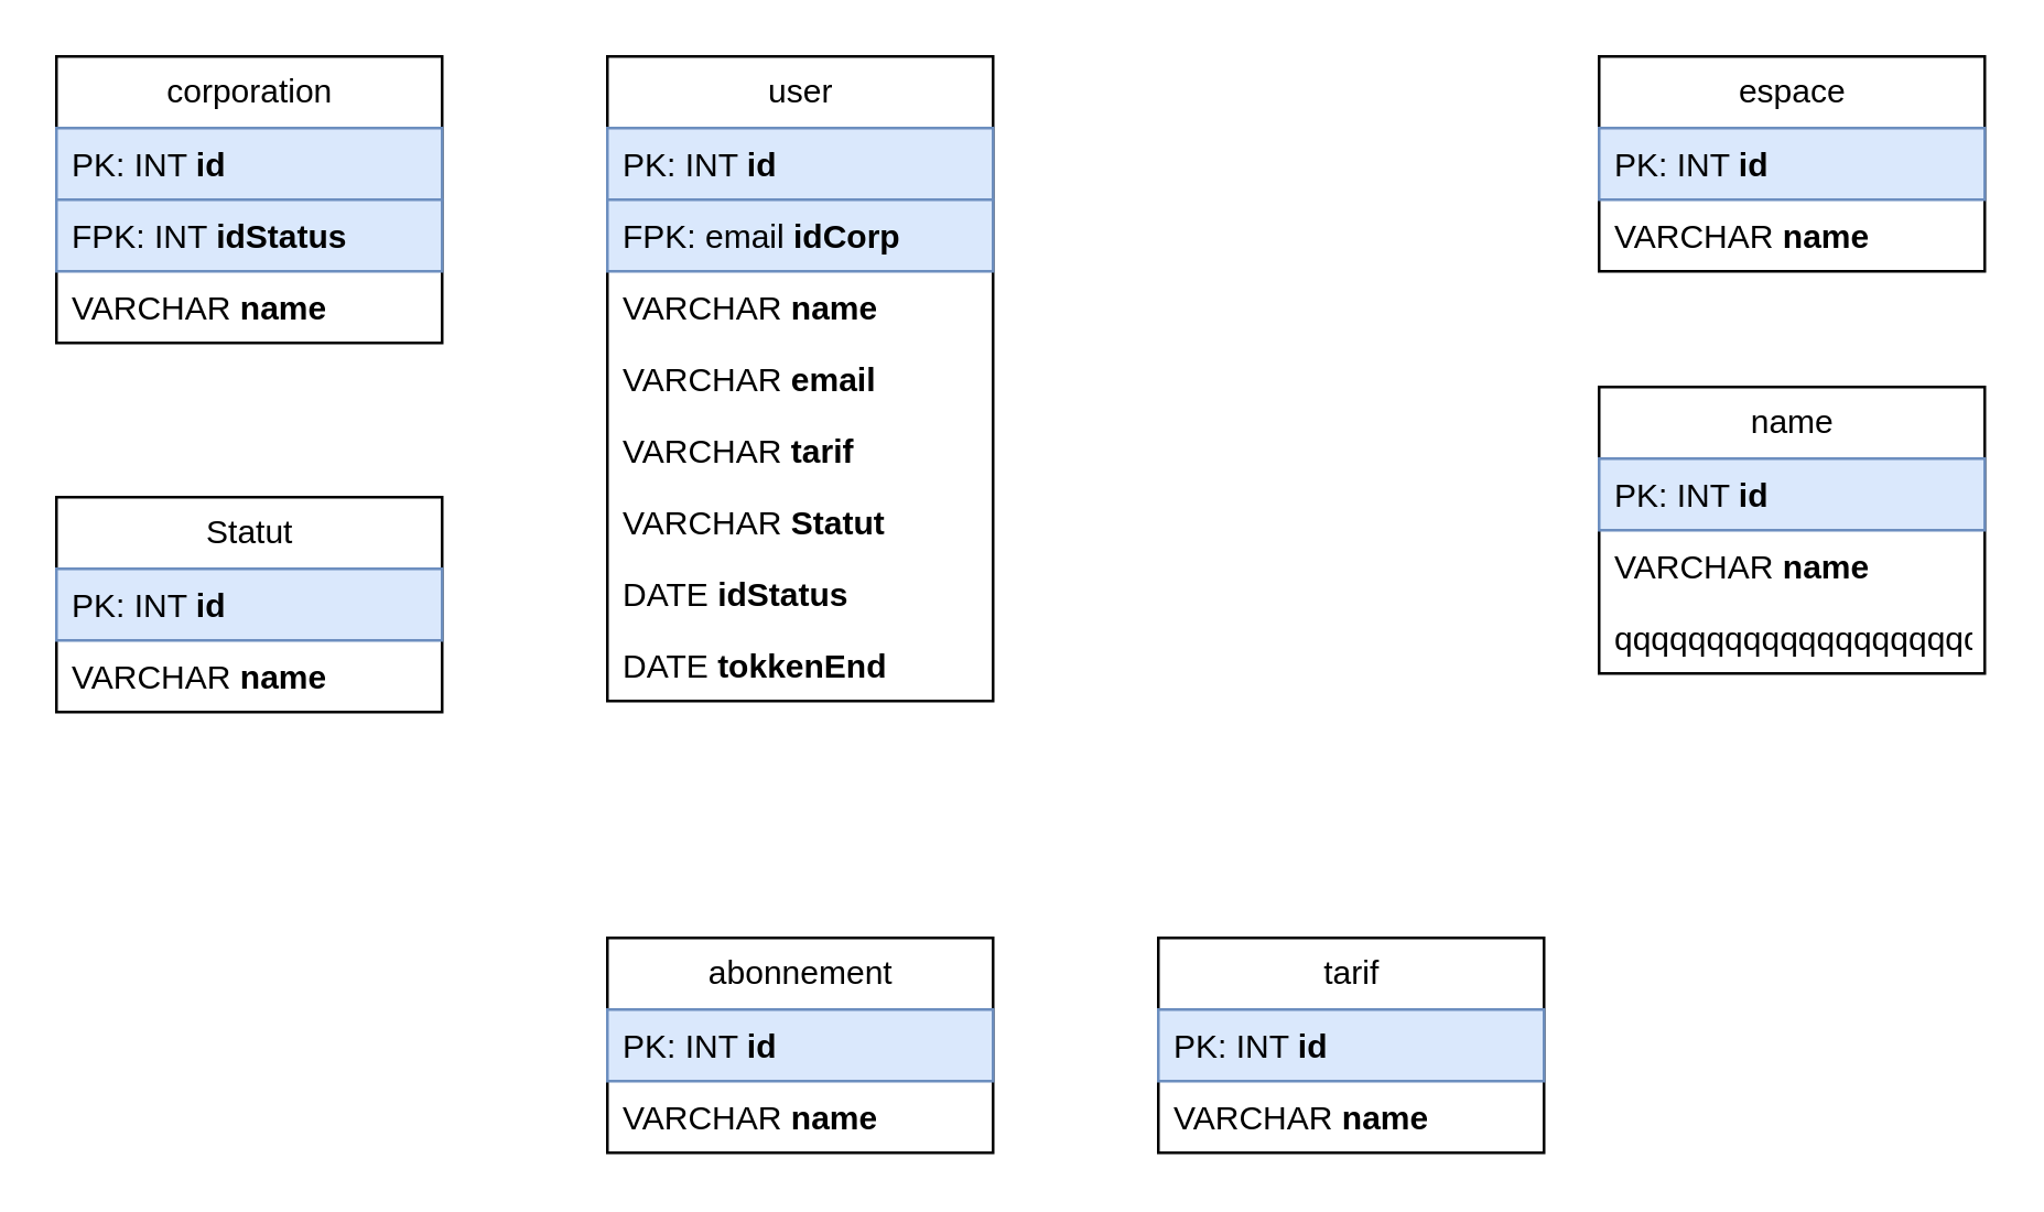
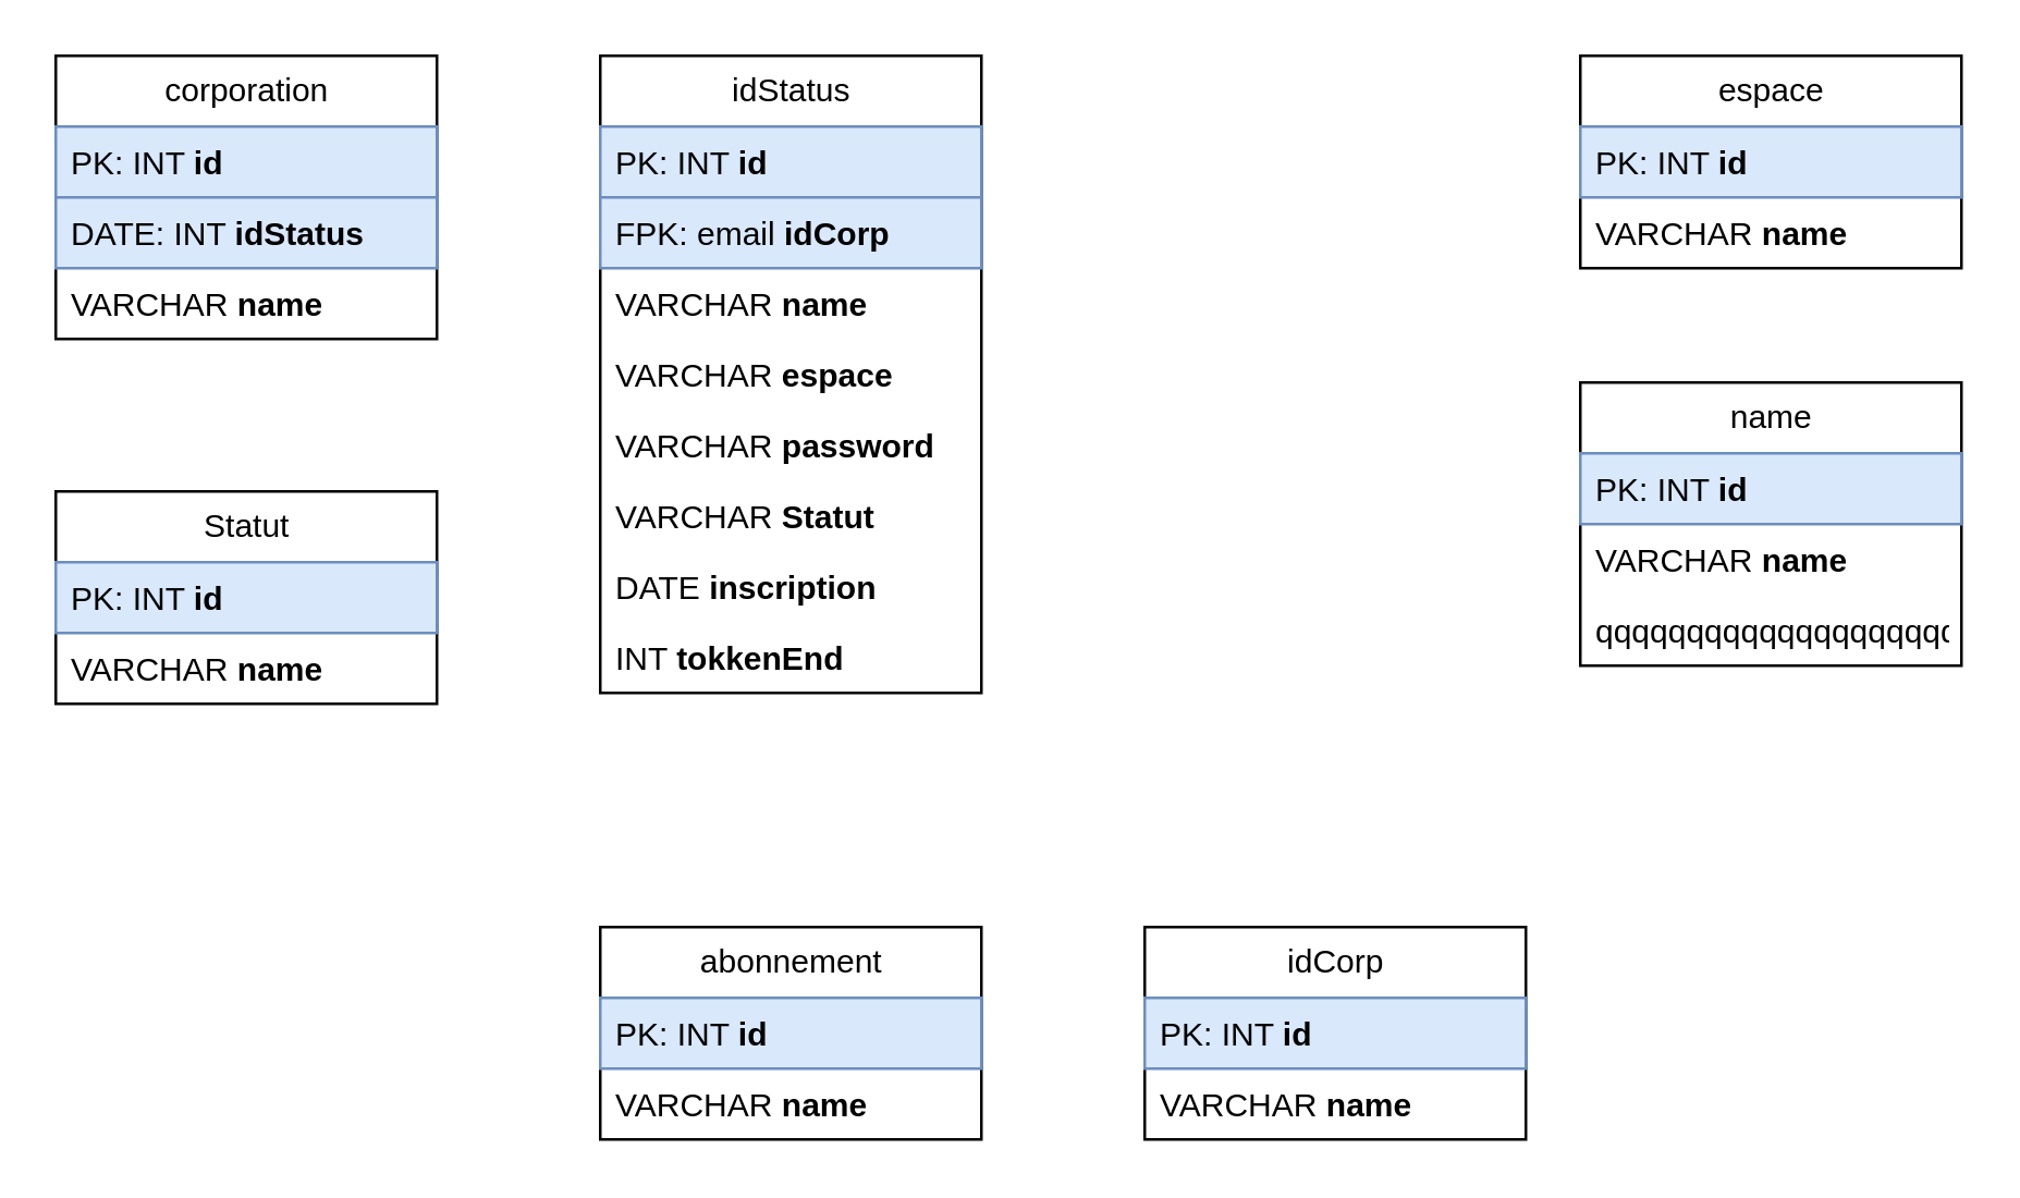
- <mxCell id="2" value="user" style="swimlane;fontStyle=0;childLayout=stackLayout;horizontal=1;startSize=26;fillColor=none;horizontalStack=0;resizeParent=1;resizeParentMax=0;resizeLast=0;collapsible=1;marginBottom=0;html=1;" vertex="1" parent="1"><mxGeometry x="220" y="20" width="140" height="234" as="geometry" /></mxCell>
+ <mxCell id="2" value="idStatus" style="swimlane;fontStyle=0;childLayout=stackLayout;horizontal=1;startSize=26;fillColor=none;horizontalStack=0;resizeParent=1;resizeParentMax=0;resizeLast=0;collapsible=1;marginBottom=0;html=1;" vertex="1" parent="1"><mxGeometry x="220" y="20" width="140" height="234" as="geometry" /></mxCell>
- <mxCell id="13" value="FPK: INT &lt;b&gt;idStatus&lt;/b&gt;" style="text;strokeColor=#6c8ebf;fillColor=#dae8fc;align=left;verticalAlign=top;spacingLeft=4;spacingRight=4;overflow=hidden;rotatable=0;points=[[0,0.5],[1,0.5]];portConstraint=eastwest;whiteSpace=wrap;html=1;" vertex="1" parent="11"><mxGeometry y="52" width="140" height="26" as="geometry" /></mxCell>
+ <mxCell id="13" value="DATE: INT &lt;b&gt;idStatus&lt;/b&gt;" style="text;strokeColor=#6c8ebf;fillColor=#dae8fc;align=left;verticalAlign=top;spacingLeft=4;spacingRight=4;overflow=hidden;rotatable=0;points=[[0,0.5],[1,0.5]];portConstraint=eastwest;whiteSpace=wrap;html=1;" vertex="1" parent="11"><mxGeometry y="52" width="140" height="26" as="geometry" /></mxCell>
- <mxCell id="6" value="VARCHAR &lt;b&gt;email&lt;/b&gt;" style="text;strokeColor=none;fillColor=none;align=left;verticalAlign=top;spacingLeft=4;spacingRight=4;overflow=hidden;rotatable=0;points=[[0,0.5],[1,0.5]];portConstraint=eastwest;whiteSpace=wrap;html=1;" vertex="1" parent="2"><mxGeometry y="104" width="140" height="26" as="geometry" /></mxCell>
+ <mxCell id="6" value="VARCHAR &lt;b&gt;espace&lt;/b&gt;" style="text;strokeColor=none;fillColor=none;align=left;verticalAlign=top;spacingLeft=4;spacingRight=4;overflow=hidden;rotatable=0;points=[[0,0.5],[1,0.5]];portConstraint=eastwest;whiteSpace=wrap;html=1;" vertex="1" parent="2"><mxGeometry y="104" width="140" height="26" as="geometry" /></mxCell>
- <mxCell id="7" value="VARCHAR &lt;b&gt;tarif&lt;/b&gt;" style="text;strokeColor=none;fillColor=none;align=left;verticalAlign=top;spacingLeft=4;spacingRight=4;overflow=hidden;rotatable=0;points=[[0,0.5],[1,0.5]];portConstraint=eastwest;whiteSpace=wrap;html=1;" vertex="1" parent="2"><mxGeometry y="130" width="140" height="26" as="geometry" /></mxCell>
+ <mxCell id="7" value="VARCHAR &lt;b&gt;password&lt;/b&gt;" style="text;strokeColor=none;fillColor=none;align=left;verticalAlign=top;spacingLeft=4;spacingRight=4;overflow=hidden;rotatable=0;points=[[0,0.5],[1,0.5]];portConstraint=eastwest;whiteSpace=wrap;html=1;" vertex="1" parent="2"><mxGeometry y="130" width="140" height="26" as="geometry" /></mxCell>
- <mxCell id="9" value="DATE &lt;b&gt;idStatus&lt;/b&gt;" style="text;strokeColor=none;fillColor=none;align=left;verticalAlign=top;spacingLeft=4;spacingRight=4;overflow=hidden;rotatable=0;points=[[0,0.5],[1,0.5]];portConstraint=eastwest;whiteSpace=wrap;html=1;" vertex="1" parent="2"><mxGeometry y="182" width="140" height="26" as="geometry" /></mxCell>
+ <mxCell id="9" value="DATE &lt;b&gt;inscription&lt;/b&gt;" style="text;strokeColor=none;fillColor=none;align=left;verticalAlign=top;spacingLeft=4;spacingRight=4;overflow=hidden;rotatable=0;points=[[0,0.5],[1,0.5]];portConstraint=eastwest;whiteSpace=wrap;html=1;" vertex="1" parent="2"><mxGeometry y="182" width="140" height="26" as="geometry" /></mxCell>
- <mxCell id="10" value="DATE &lt;b&gt;tokkenEnd&lt;/b&gt;" style="text;strokeColor=none;fillColor=none;align=left;verticalAlign=top;spacingLeft=4;spacingRight=4;overflow=hidden;rotatable=0;points=[[0,0.5],[1,0.5]];portConstraint=eastwest;whiteSpace=wrap;html=1;" vertex="1" parent="2"><mxGeometry y="208" width="140" height="26" as="geometry" /></mxCell>
+ <mxCell id="10" value="INT &lt;b&gt;tokkenEnd&lt;/b&gt;" style="text;strokeColor=none;fillColor=none;align=left;verticalAlign=top;spacingLeft=4;spacingRight=4;overflow=hidden;rotatable=0;points=[[0,0.5],[1,0.5]];portConstraint=eastwest;whiteSpace=wrap;html=1;" vertex="1" parent="2"><mxGeometry y="208" width="140" height="26" as="geometry" /></mxCell>
- <mxCell id="21" value="tarif" style="swimlane;fontStyle=0;childLayout=stackLayout;horizontal=1;startSize=26;fillColor=none;horizontalStack=0;resizeParent=1;resizeParentMax=0;resizeLast=0;collapsible=1;marginBottom=0;html=1;" vertex="1" parent="1"><mxGeometry x="420" y="340" width="140" height="78" as="geometry" /></mxCell>
+ <mxCell id="21" value="idCorp" style="swimlane;fontStyle=0;childLayout=stackLayout;horizontal=1;startSize=26;fillColor=none;horizontalStack=0;resizeParent=1;resizeParentMax=0;resizeLast=0;collapsible=1;marginBottom=0;html=1;" vertex="1" parent="1"><mxGeometry x="420" y="340" width="140" height="78" as="geometry" /></mxCell>
